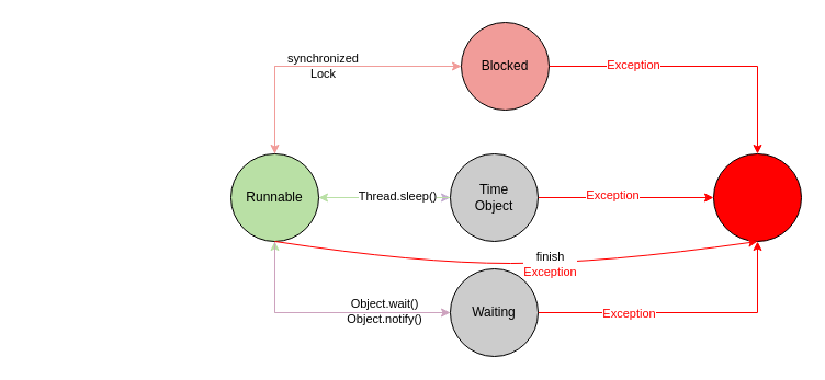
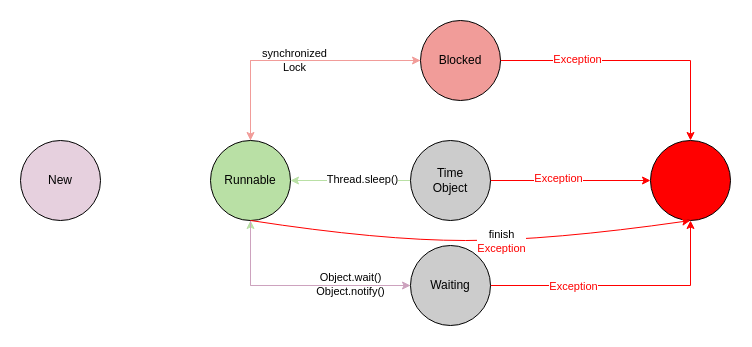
+ <mxCell id="9" value="New" style="ellipse;whiteSpace=wrap;html=1;aspect=fixed;fillColor=#E6D0DE;" vertex="1" parent="1"><mxGeometry x="20" y="140" width="80" height="80" as="geometry" /></mxCell>
- <mxCell id="4" style="edgeStyle=orthogonalEdgeStyle;rounded=0;orthogonalLoop=1;jettySize=auto;html=1;exitX=1;exitY=0.5;exitDx=0;exitDy=0;entryX=0;entryY=0.5;entryDx=0;entryDy=0;strokeColor=#C3ABD0;" edge="1" parent="1" source="13" target="16"><mxGeometry relative="1" as="geometry" /></mxCell>
